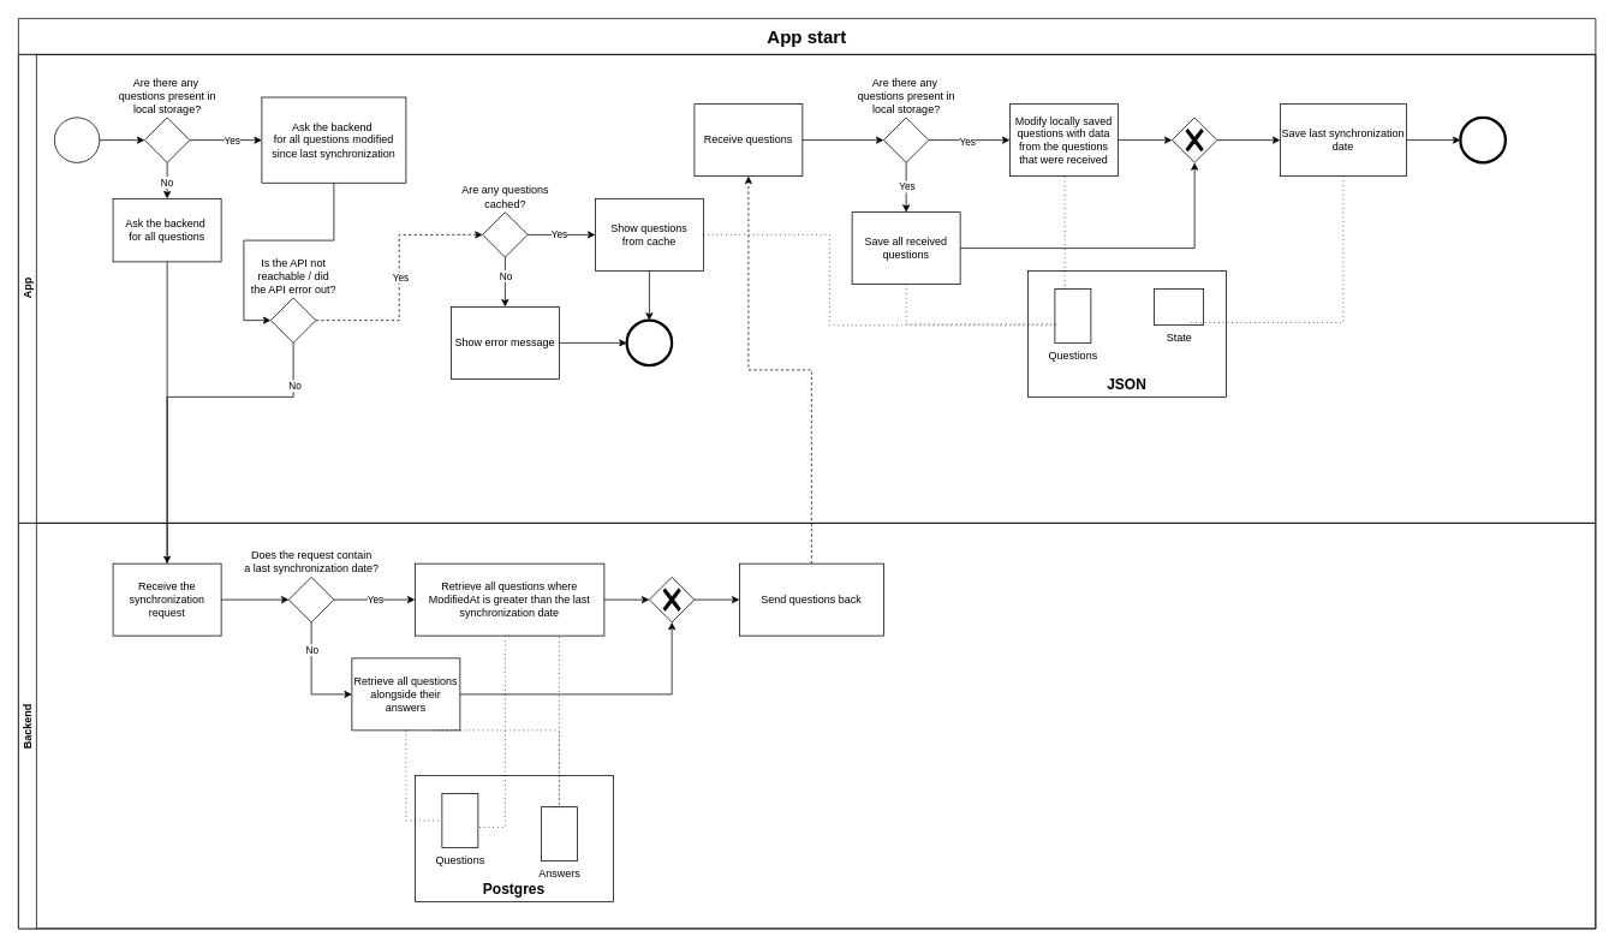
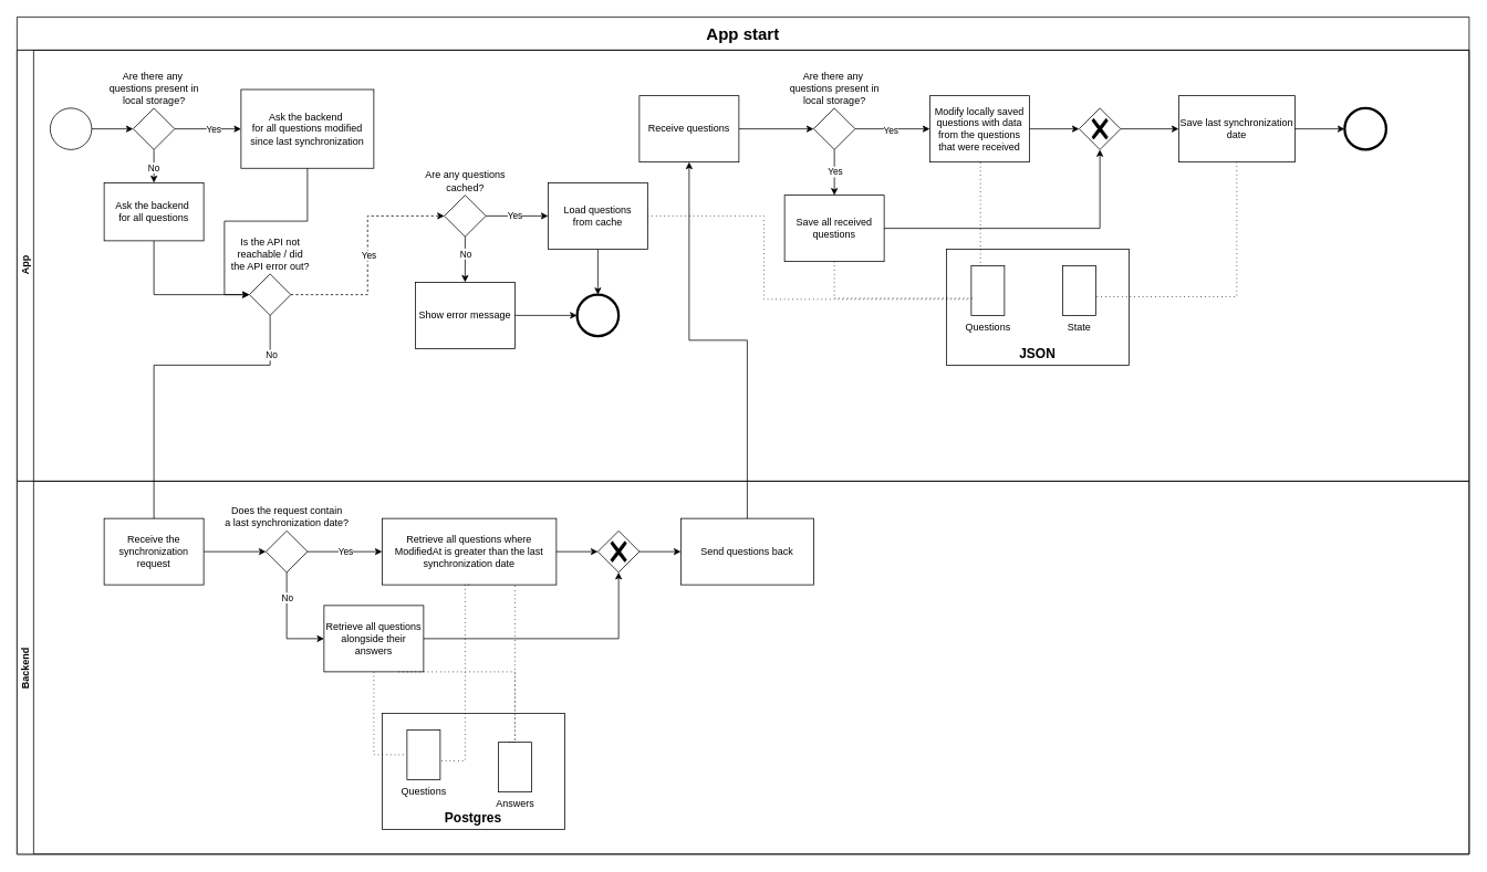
- <mxCell id="42" value="Show questions&lt;div&gt;from cache&lt;/div&gt;" style="points=[[0.25,0,0],[0.5,0,0],[0.75,0,0],[1,0.25,0],[1,0.5,0],[1,0.75,0],[0.75,1,0],[0.5,1,0],[0.25,1,0],[0,0.75,0],[0,0.5,0],[0,0.25,0]];shape=mxgraph.bpmn.task2;whiteSpace=wrap;rectStyle=rounded;size=10;html=1;container=1;expand=0;collapsible=0;taskMarker=abstract;" vertex="1" parent="3"><mxGeometry x="640" y="160" width="120" height="80" as="geometry" /></mxCell>
+ <mxCell id="42" value="Load questions&lt;div&gt;from cache&lt;/div&gt;" style="points=[[0.25,0,0],[0.5,0,0],[0.75,0,0],[1,0.25,0],[1,0.5,0],[1,0.75,0],[0.75,1,0],[0.5,1,0],[0.25,1,0],[0,0.75,0],[0,0.5,0],[0,0.25,0]];shape=mxgraph.bpmn.task2;whiteSpace=wrap;rectStyle=rounded;size=10;html=1;container=1;expand=0;collapsible=0;taskMarker=abstract;" vertex="1" parent="3"><mxGeometry x="640" y="160" width="120" height="80" as="geometry" /></mxCell>
- <mxCell id="26" value="State" style="shape=mxgraph.bpmn.data2;labelPosition=center;verticalLabelPosition=bottom;align=center;verticalAlign=top;size=15;html=1;" parent="3" vertex="1"><mxGeometry x="1260" y="260" width="55" height="40" as="geometry" /></mxCell>
+ <mxCell id="26" value="State" style="shape=mxgraph.bpmn.data2;labelPosition=center;verticalLabelPosition=bottom;align=center;verticalAlign=top;size=15;html=1;" parent="3" vertex="1"><mxGeometry x="1260" y="260" width="40" height="60" as="geometry" /></mxCell>
- <mxCell id="9" style="edgeStyle=orthogonalEdgeStyle;rounded=0;orthogonalLoop=1;jettySize=auto;html=1;exitX=0.5;exitY=1;exitDx=0;exitDy=0;exitPerimeter=0;" edge="1" parent="3" source="10" target="55"><mxGeometry relative="1" as="geometry"><mxPoint x="260" y="300" as="targetPoint" /></mxGeometry></mxCell>
+ <mxCell id="9" style="edgeStyle=orthogonalEdgeStyle;rounded=0;orthogonalLoop=1;jettySize=auto;html=1;exitX=0.5;exitY=1;exitDx=0;exitDy=0;exitPerimeter=0;entryX=0;entryY=0.5;entryDx=0;entryDy=0;entryPerimeter=0;" edge="1" parent="3" source="10" target="37"><mxGeometry relative="1" as="geometry"><mxPoint x="260" y="300" as="targetPoint" /></mxGeometry></mxCell>
- <mxCell id="75" style="edgeStyle=orthogonalEdgeStyle;rounded=0;orthogonalLoop=1;jettySize=auto;html=1;exitX=0.5;exitY=0;exitDx=0;exitDy=0;exitPerimeter=0;dashed=1;" parent="2" source="72" target="15" edge="1"><mxGeometry relative="1" as="geometry" /></mxCell>
+ <mxCell id="75" style="edgeStyle=orthogonalEdgeStyle;rounded=0;orthogonalLoop=1;jettySize=auto;html=1;exitX=0.5;exitY=0;exitDx=0;exitDy=0;exitPerimeter=0;" parent="2" source="72" target="15" edge="1"><mxGeometry relative="1" as="geometry" /></mxCell>
